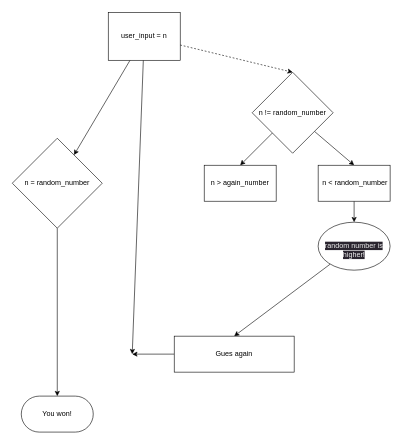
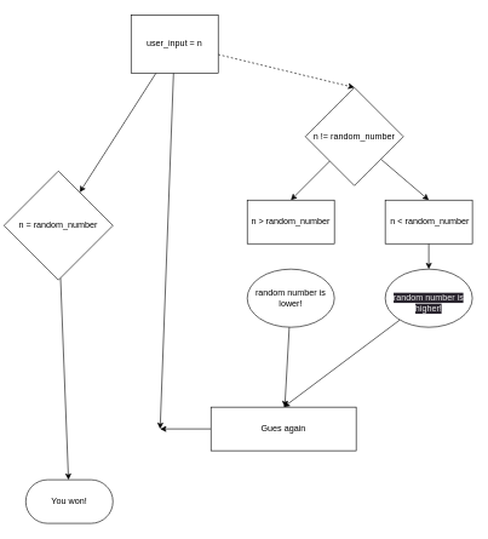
- <mxCell id="7" value="n = random_number" style="rhombus;whiteSpace=wrap;html=1;" vertex="1" parent="1"><mxGeometry x="20" y="230" width="150" height="150" as="geometry" /></mxCell>
+ <mxCell id="7" value="n = random_number" style="rhombus;whiteSpace=wrap;html=1;" vertex="1" parent="1"><mxGeometry x="5" y="235" width="150" height="150" as="geometry" /></mxCell>
- <mxCell id="12" value="n &amp;gt; again_number" style="rounded=0;whiteSpace=wrap;html=1;" vertex="1" parent="1"><mxGeometry x="340" y="275" width="120" height="60" as="geometry" /></mxCell>
+ <mxCell id="12" value="n &amp;gt; random_number" style="rounded=0;whiteSpace=wrap;html=1;" vertex="1" parent="1"><mxGeometry x="340" y="275" width="120" height="60" as="geometry" /></mxCell>
+ <mxCell id="16" value="random number is lower!" style="ellipse;whiteSpace=wrap;html=1;" vertex="1" parent="1"><mxGeometry x="340" y="370" width="120" height="80" as="geometry" /></mxCell>
+ <mxCell id="15" value="" style="edgeStyle=none;html=1;" edge="1" parent="1" source="16" target="20"><mxGeometry relative="1" as="geometry" /></mxCell>
